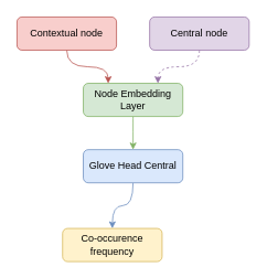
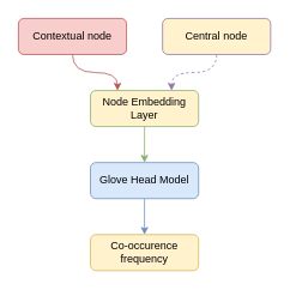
- <mxCell id="10" value="Central node" style="rounded=1;whiteSpace=wrap;html=1;fillColor=#e1d5e7;strokeColor=#9673a6;" vertex="1" parent="1"><mxGeometry x="180" y="20" width="120" height="40" as="geometry" /></mxCell>
+ <mxCell id="10" value="Central node" style="rounded=1;whiteSpace=wrap;html=1;fillColor=#fff2cc;strokeColor=#9673a6;" vertex="1" parent="1"><mxGeometry x="180" y="20" width="120" height="40" as="geometry" /></mxCell>
- <mxCell id="3" value="Node Embedding Layer" style="rounded=1;whiteSpace=wrap;html=1;fillColor=#d5e8d4;strokeColor=#82b366;" vertex="1" parent="1"><mxGeometry x="100" y="100" width="120" height="40" as="geometry" /></mxCell>
+ <mxCell id="3" value="Node Embedding Layer" style="rounded=1;whiteSpace=wrap;html=1;fillColor=#fff2cc;strokeColor=#82b366;" vertex="1" parent="1"><mxGeometry x="100" y="100" width="120" height="40" as="geometry" /></mxCell>
- <mxCell id="5" value="Glove Head Central" style="rounded=1;whiteSpace=wrap;html=1;fillColor=#dae8fc;strokeColor=#6c8ebf;" vertex="1" parent="1"><mxGeometry x="100" y="180" width="120" height="40" as="geometry" /></mxCell>
+ <mxCell id="5" value="Glove Head Model" style="rounded=1;whiteSpace=wrap;html=1;fillColor=#dae8fc;strokeColor=#6c8ebf;" vertex="1" parent="1"><mxGeometry x="100" y="180" width="120" height="40" as="geometry" /></mxCell>
- <mxCell id="6" value="Co-occurence frequency" style="rounded=1;whiteSpace=wrap;html=1;fillColor=#fff2cc;strokeColor=#d6b656;" vertex="1" parent="1"><mxGeometry x="75" y="275" width="120" height="40" as="geometry" /></mxCell>
+ <mxCell id="6" value="Co-occurence frequency" style="rounded=1;whiteSpace=wrap;html=1;fillColor=#fff2cc;strokeColor=#d6b656;" vertex="1" parent="1"><mxGeometry x="100" y="260" width="120" height="40" as="geometry" /></mxCell>
